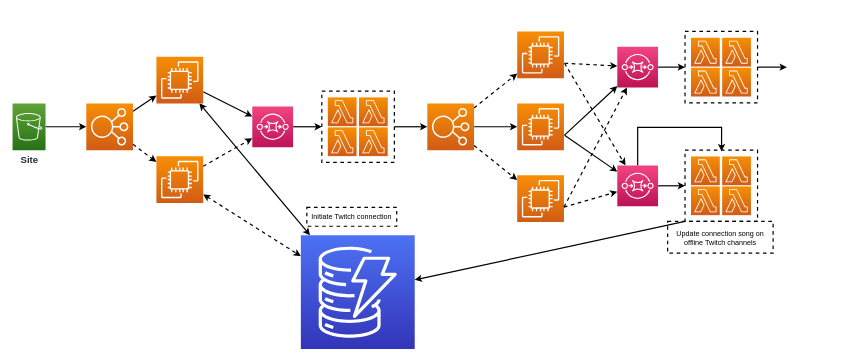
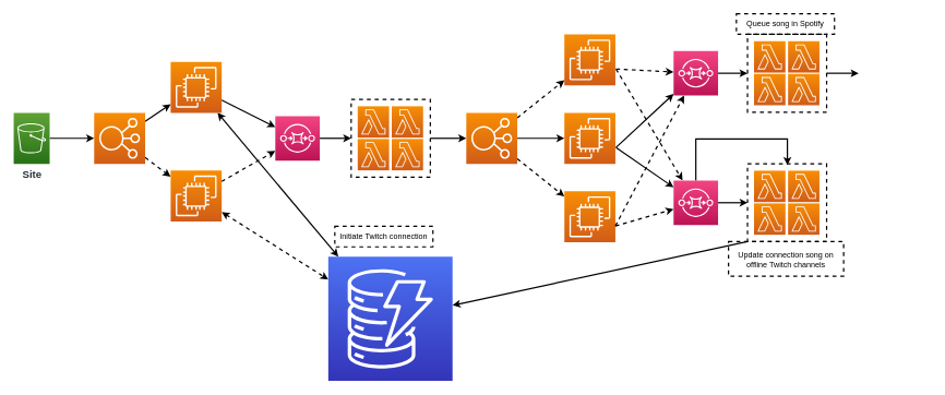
+ <mxCell id="57" value="Queue song in Spotify" style="text;html=1;fillColor=none;align=center;verticalAlign=middle;whiteSpace=wrap;rounded=0;strokeColor=#000000;dashed=1;strokeWidth=2;" vertex="1" parent="1"><mxGeometry x="1125" y="20.5" width="150" height="31.5" as="geometry" /></mxCell>
